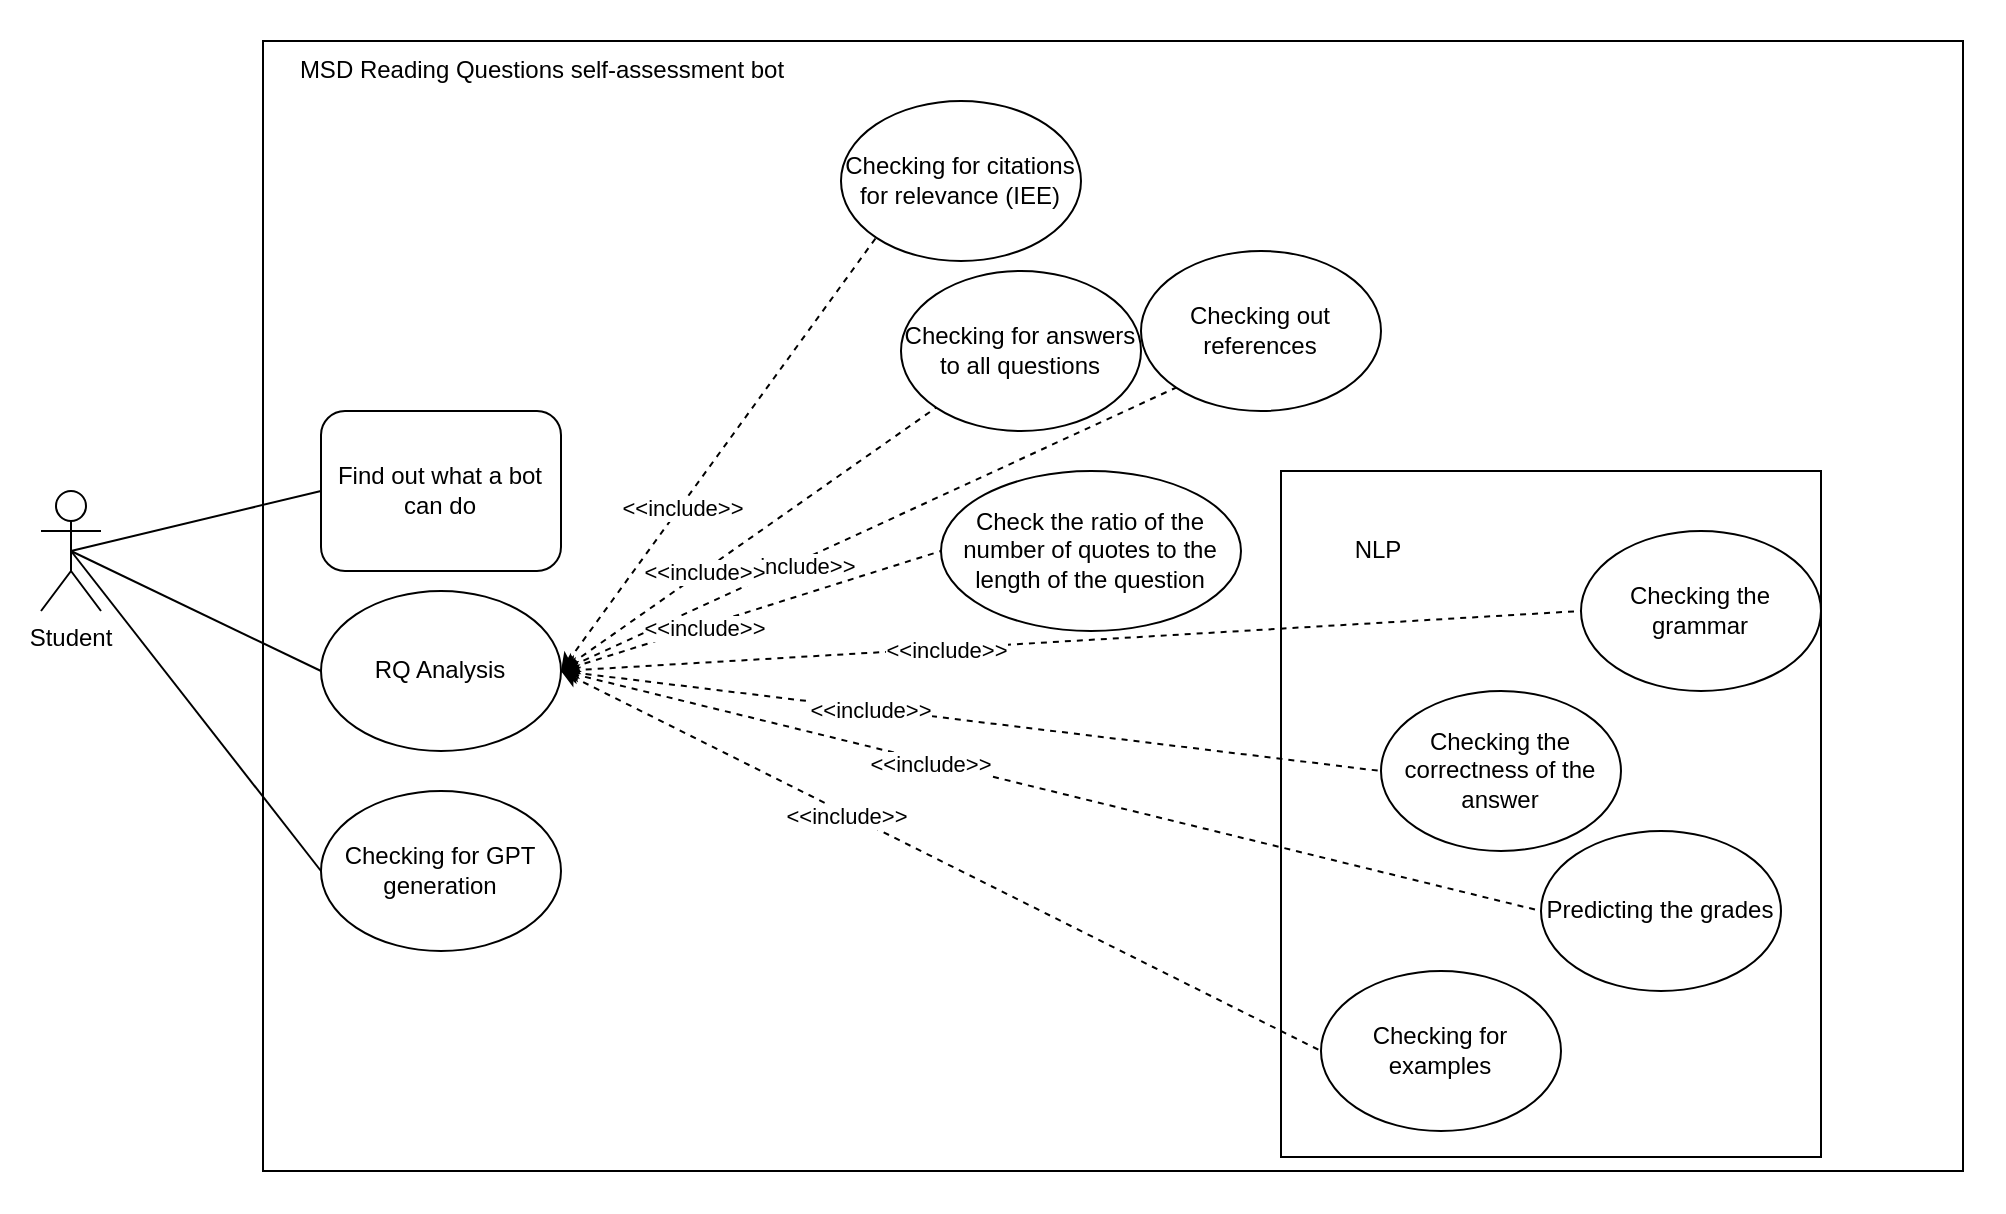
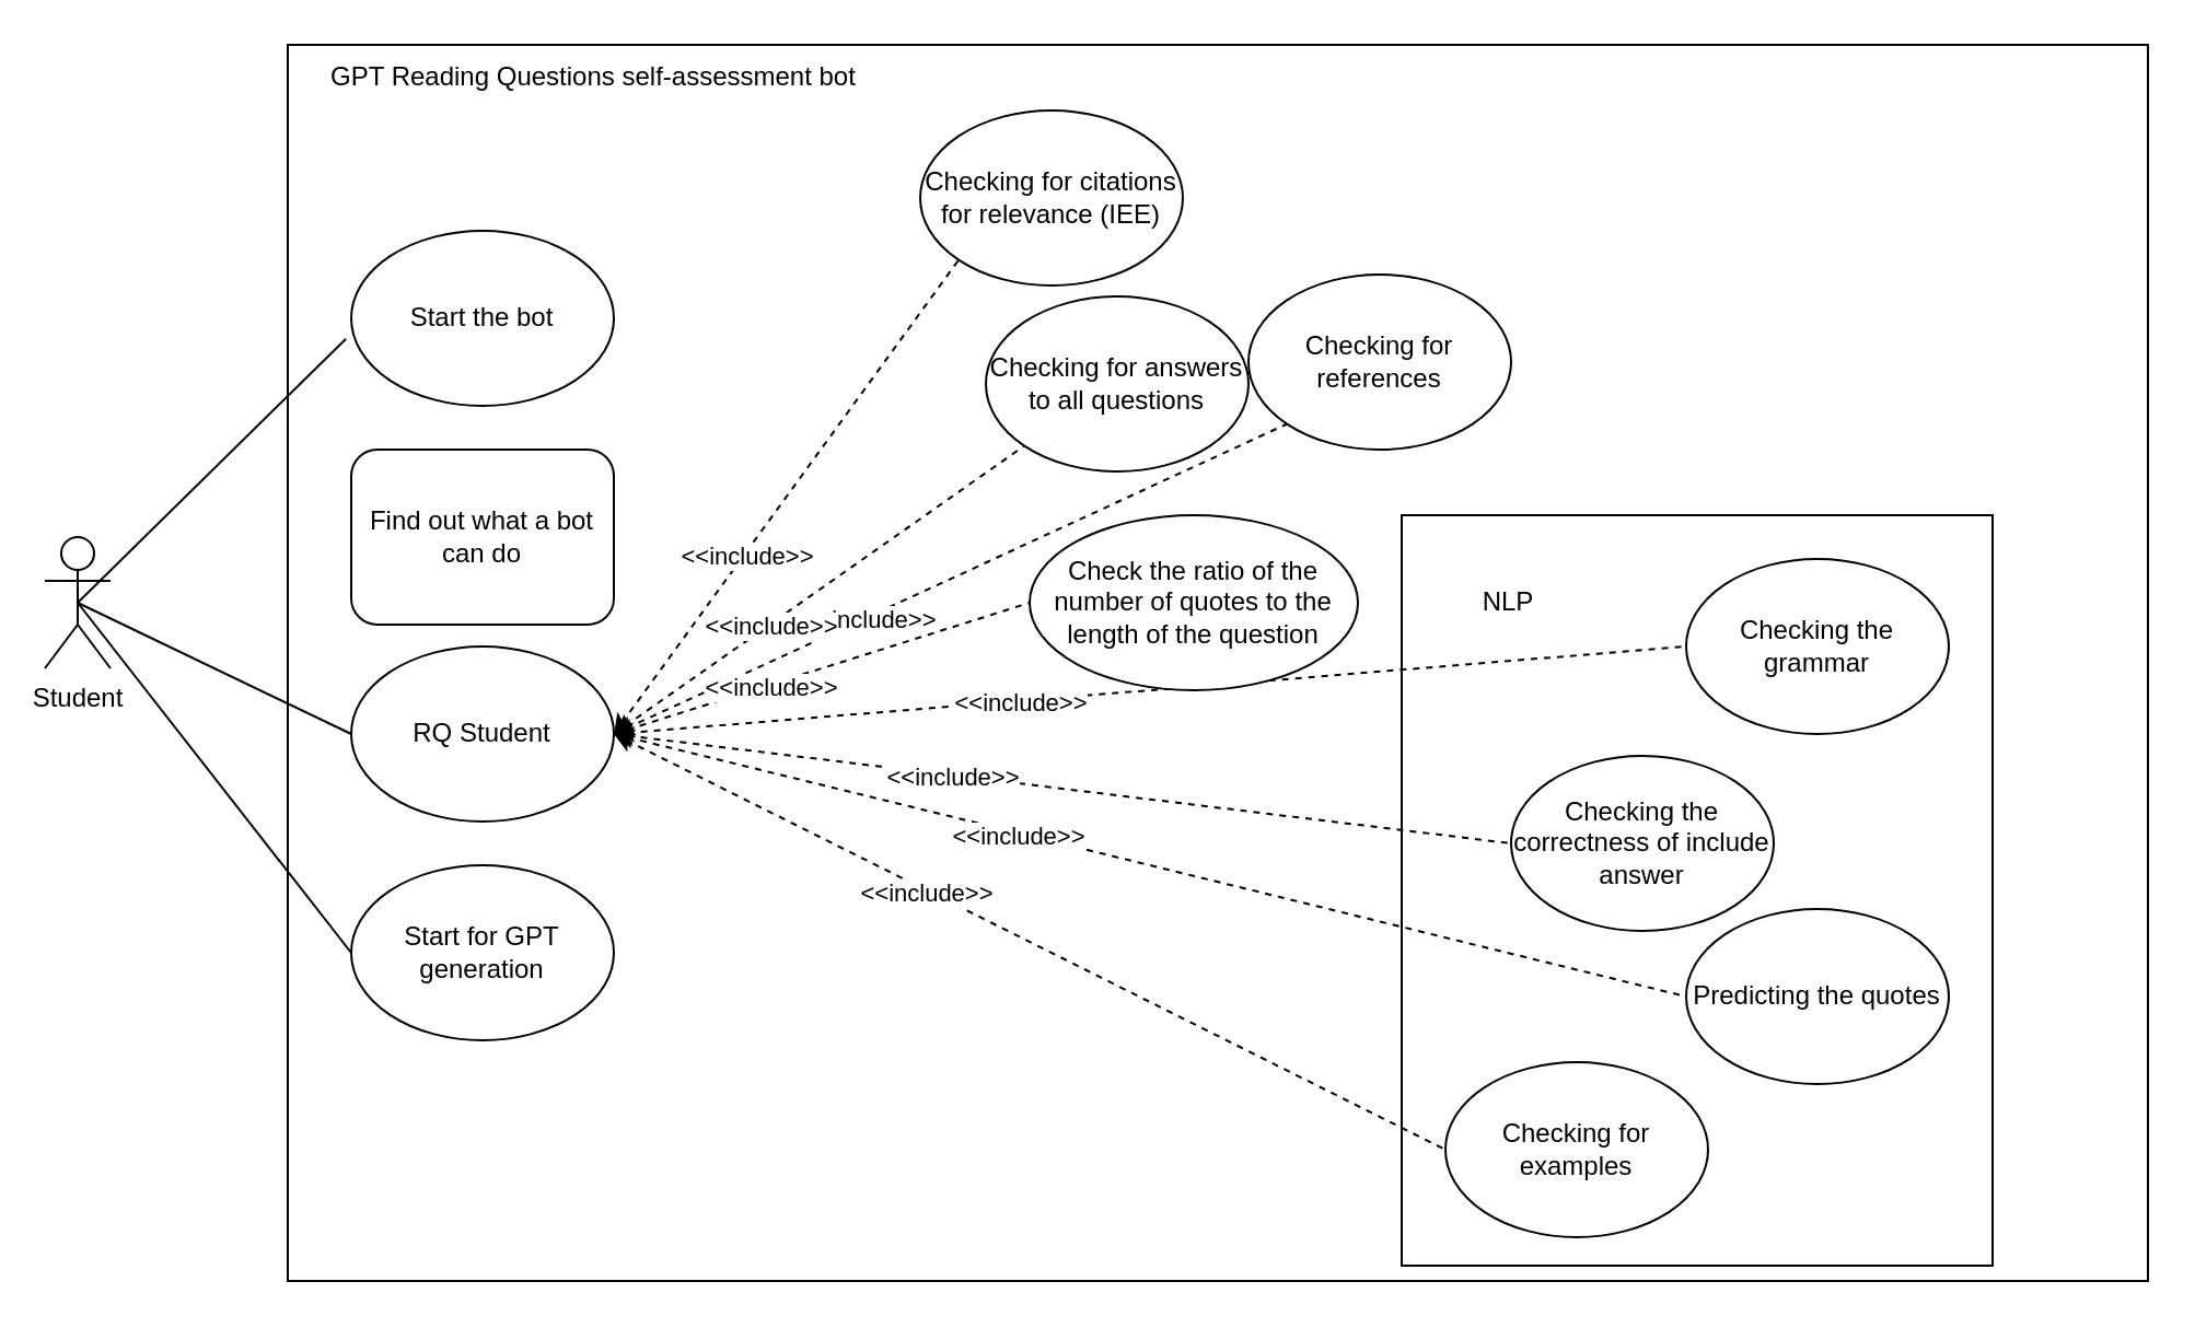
- <mxCell id="15" value="MSD Reading Questions self-assessment bot" style="text;html=1;strokeColor=none;fillColor=none;align=center;verticalAlign=middle;whiteSpace=wrap;rounded=0;" parent="1" vertex="1"><mxGeometry x="131" y="20" width="280" height="30" as="geometry" /></mxCell>
+ <mxCell id="15" value="GPT Reading Questions self-assessment bot" style="text;html=1;strokeColor=none;fillColor=none;align=center;verticalAlign=middle;whiteSpace=wrap;rounded=0;" parent="1" vertex="1"><mxGeometry x="131" y="20" width="280" height="30" as="geometry" /></mxCell>
+ <mxCell id="8" value="Start the bot" style="ellipse;whiteSpace=wrap;html=1;" parent="1" vertex="1"><mxGeometry x="160" width="120" height="80" as="geometry" y="105" /></mxCell>
- <mxCell id="11" value="Checking out references" style="ellipse;whiteSpace=wrap;html=1;" parent="1" vertex="1"><mxGeometry x="570" y="125" width="120" height="80" as="geometry" /></mxCell>
+ <mxCell id="11" value="Checking for references" style="ellipse;whiteSpace=wrap;html=1;" parent="1" vertex="1"><mxGeometry x="570" y="125" width="120" height="80" as="geometry" /></mxCell>
+ <mxCell id="9" value="" style="endArrow=none;html=1;rounded=0;exitX=0.5;exitY=0.5;exitDx=0;exitDy=0;exitPerimeter=0;entryX=-0.02;entryY=0.617;entryDx=0;entryDy=0;entryPerimeter=0;endFill=0;" parent="1" source="4" target="8" edge="1"><mxGeometry width="50" height="50" relative="1" as="geometry"><mxPoint x="290" y="415" as="sourcePoint" /><mxPoint x="340" y="365" as="targetPoint" /></mxGeometry></mxCell>
- <mxCell id="7" value="" style="endArrow=none;html=1;rounded=0;exitX=0.5;exitY=0.5;exitDx=0;exitDy=0;exitPerimeter=0;entryX=0;entryY=0.5;entryDx=0;entryDy=0;endFill=0;" parent="1" source="4" target="6" edge="1"><mxGeometry width="50" height="50" relative="1" as="geometry"><mxPoint x="270" y="275" as="sourcePoint" /><mxPoint x="320" y="225" as="targetPoint" /></mxGeometry></mxCell>
- <mxCell id="28" value="Checking the grammar" style="ellipse;whiteSpace=wrap;html=1;" vertex="1" parent="1"><mxGeometry x="790" y="265" width="120" height="80" as="geometry" /></mxCell>
+ <mxCell id="28" value="Checking the grammar" style="ellipse;whiteSpace=wrap;html=1;" vertex="1" parent="1"><mxGeometry x="770" y="255" width="120" height="80" as="geometry" /></mxCell>
- <mxCell id="16" value="RQ Analysis" style="ellipse;whiteSpace=wrap;html=1;" parent="1" vertex="1"><mxGeometry x="160" y="295" width="120" height="80" as="geometry" /></mxCell>
+ <mxCell id="16" value="RQ Student" style="ellipse;whiteSpace=wrap;html=1;" parent="1" vertex="1"><mxGeometry x="160" y="295" width="120" height="80" as="geometry" /></mxCell>
- <mxCell id="14" value="Checking the correctness of the answer" style="ellipse;whiteSpace=wrap;html=1;" parent="1" vertex="1"><mxGeometry x="690" y="345" width="120" height="80" as="geometry" /></mxCell>
+ <mxCell id="14" value="Checking the correctness of include answer" style="ellipse;whiteSpace=wrap;html=1;" parent="1" vertex="1"><mxGeometry x="690" y="345" width="120" height="80" as="geometry" /></mxCell>
- <mxCell id="10" value="Checking for GPT generation" style="ellipse;whiteSpace=wrap;html=1;" parent="1" vertex="1"><mxGeometry x="160" y="395" width="120" height="80" as="geometry" /></mxCell>
+ <mxCell id="10" value="Start for GPT generation" style="ellipse;whiteSpace=wrap;html=1;" parent="1" vertex="1"><mxGeometry x="160" y="395" width="120" height="80" as="geometry" /></mxCell>
- <mxCell id="34" value="Predicting the grades" style="ellipse;whiteSpace=wrap;html=1;" vertex="1" parent="1"><mxGeometry x="770" y="415" width="120" height="80" as="geometry" /></mxCell>
+ <mxCell id="34" value="Predicting the quotes" style="ellipse;whiteSpace=wrap;html=1;" vertex="1" parent="1"><mxGeometry x="770" y="415" width="120" height="80" as="geometry" /></mxCell>
